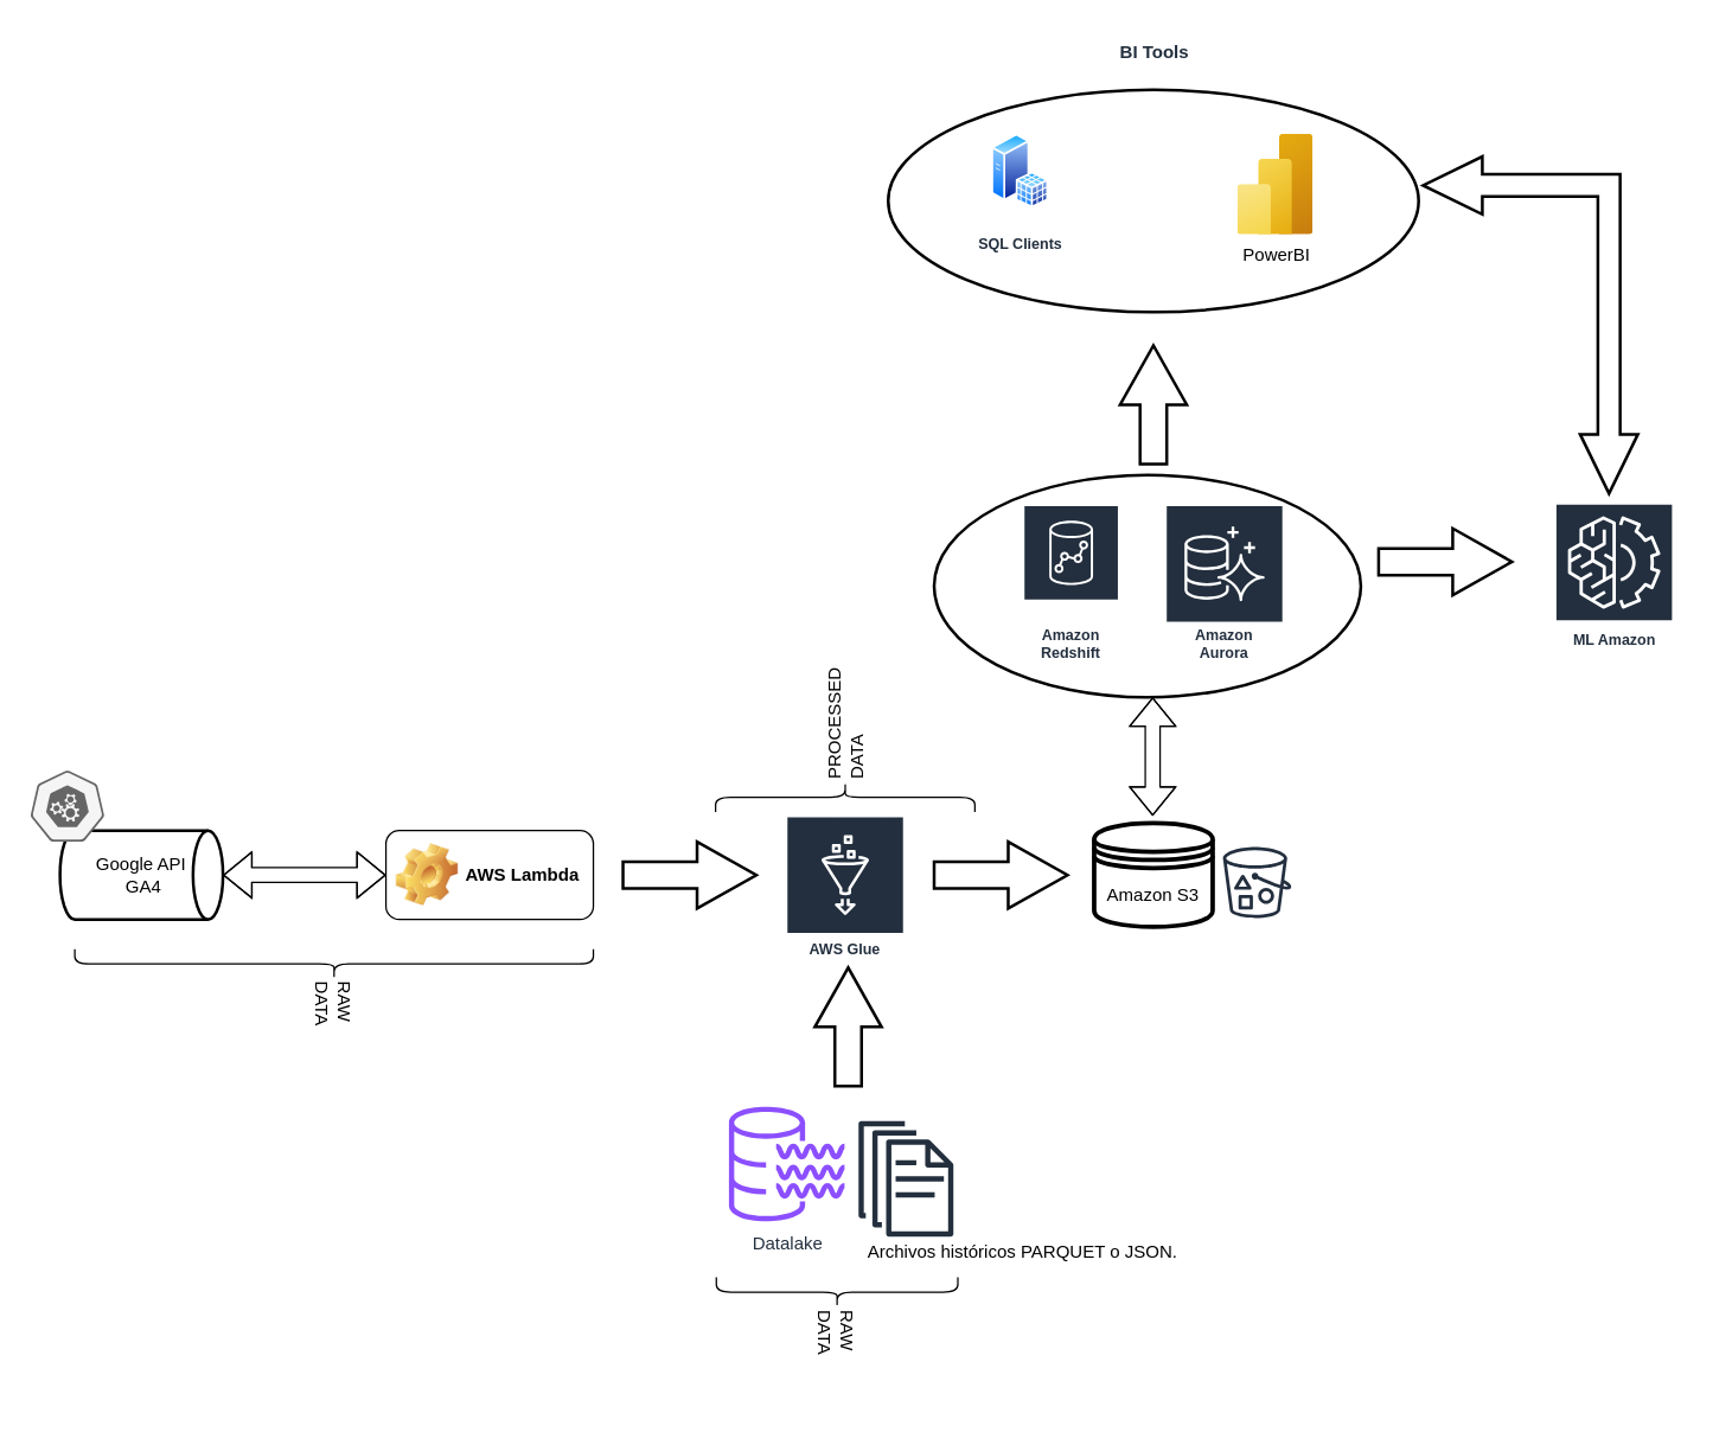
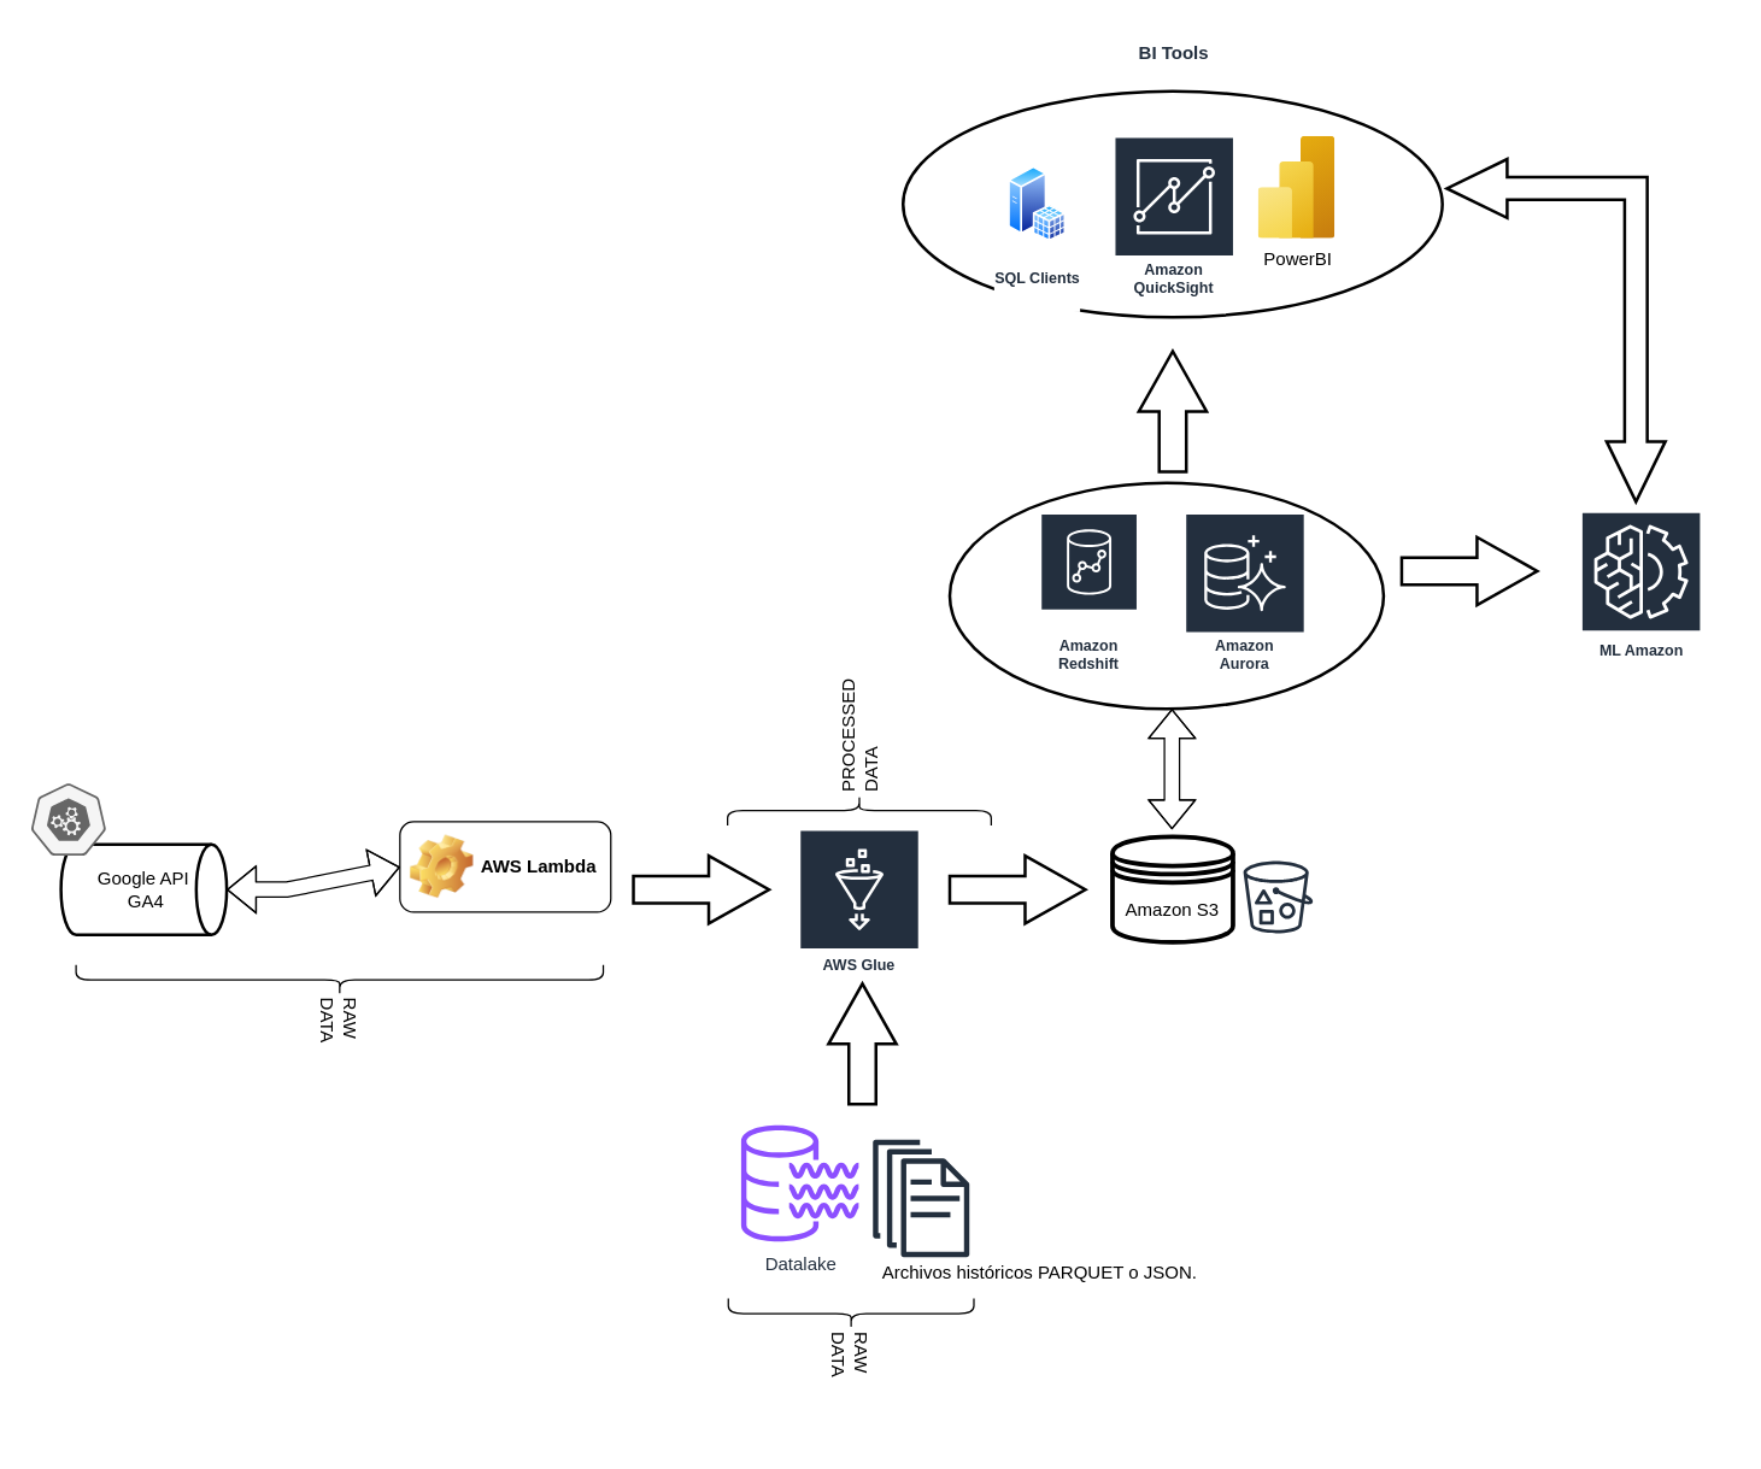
- <mxCell id="23" value="&lt;p style=&quot;line-height: 240%;&quot;&gt;SQL Clients&lt;/p&gt;" style="image;aspect=fixed;perimeter=ellipsePerimeter;html=1;align=center;shadow=0;dashed=0;spacingTop=3;image=img/lib/active_directory/sql_server.svg;sketch=0;strokeColor=#ffffff;verticalAlign=bottom;spacing=3;fontFamily=Helvetica;fontSize=10;fontColor=#232F3E;fontStyle=1;fillColor=#232F3E;gradientColor=none;" vertex="1" parent="1"><mxGeometry x="669" y="90" width="38.5" height="50" as="geometry" /></mxCell>
+ <mxCell id="23" value="&lt;p style=&quot;line-height: 240%;&quot;&gt;SQL Clients&lt;/p&gt;" style="image;aspect=fixed;perimeter=ellipsePerimeter;html=1;align=center;shadow=0;dashed=0;spacingTop=3;image=img/lib/active_directory/sql_server.svg;sketch=0;strokeColor=#ffffff;verticalAlign=bottom;spacing=3;fontFamily=Helvetica;fontSize=10;fontColor=#232F3E;fontStyle=1;fillColor=#232F3E;gradientColor=none;" vertex="1" parent="1"><mxGeometry x="669" y="110" width="38.5" height="50" as="geometry" /></mxCell>
+ <mxCell id="15" value="Amazon QuickSight" style="sketch=0;outlineConnect=0;fontColor=#232F3E;gradientColor=none;strokeColor=#ffffff;fillColor=#232F3E;dashed=0;verticalLabelPosition=middle;verticalAlign=bottom;align=center;html=1;whiteSpace=wrap;fontSize=10;fontStyle=1;spacing=3;shape=mxgraph.aws4.productIcon;prIcon=mxgraph.aws4.quicksight;" vertex="1" parent="1"><mxGeometry x="739" y="90" width="80" height="110" as="geometry" /></mxCell>
- <mxCell id="3" value="AWS Lambda" style="label;whiteSpace=wrap;html=1;image=img/clipart/Gear_128x128.png;treeFolding=0;" vertex="1" parent="1"><mxGeometry x="260" y="560" width="140" height="60" as="geometry" /></mxCell>
+ <mxCell id="3" value="AWS Lambda" style="label;whiteSpace=wrap;html=1;image=img/clipart/Gear_128x128.png;treeFolding=0;" vertex="1" parent="1"><mxGeometry x="265" y="545" width="140" height="60" as="geometry" /></mxCell>
